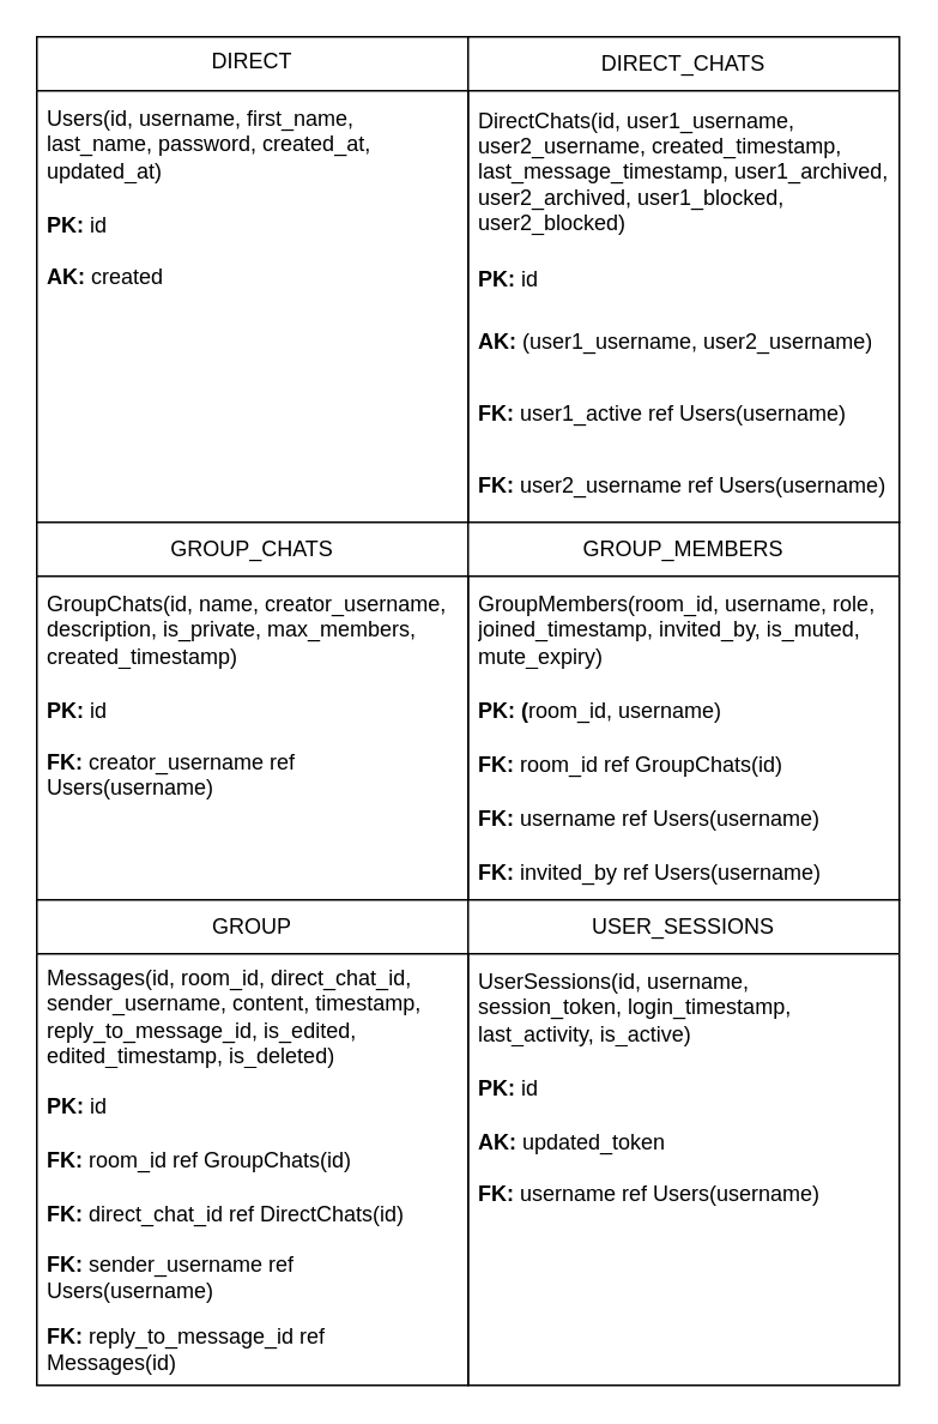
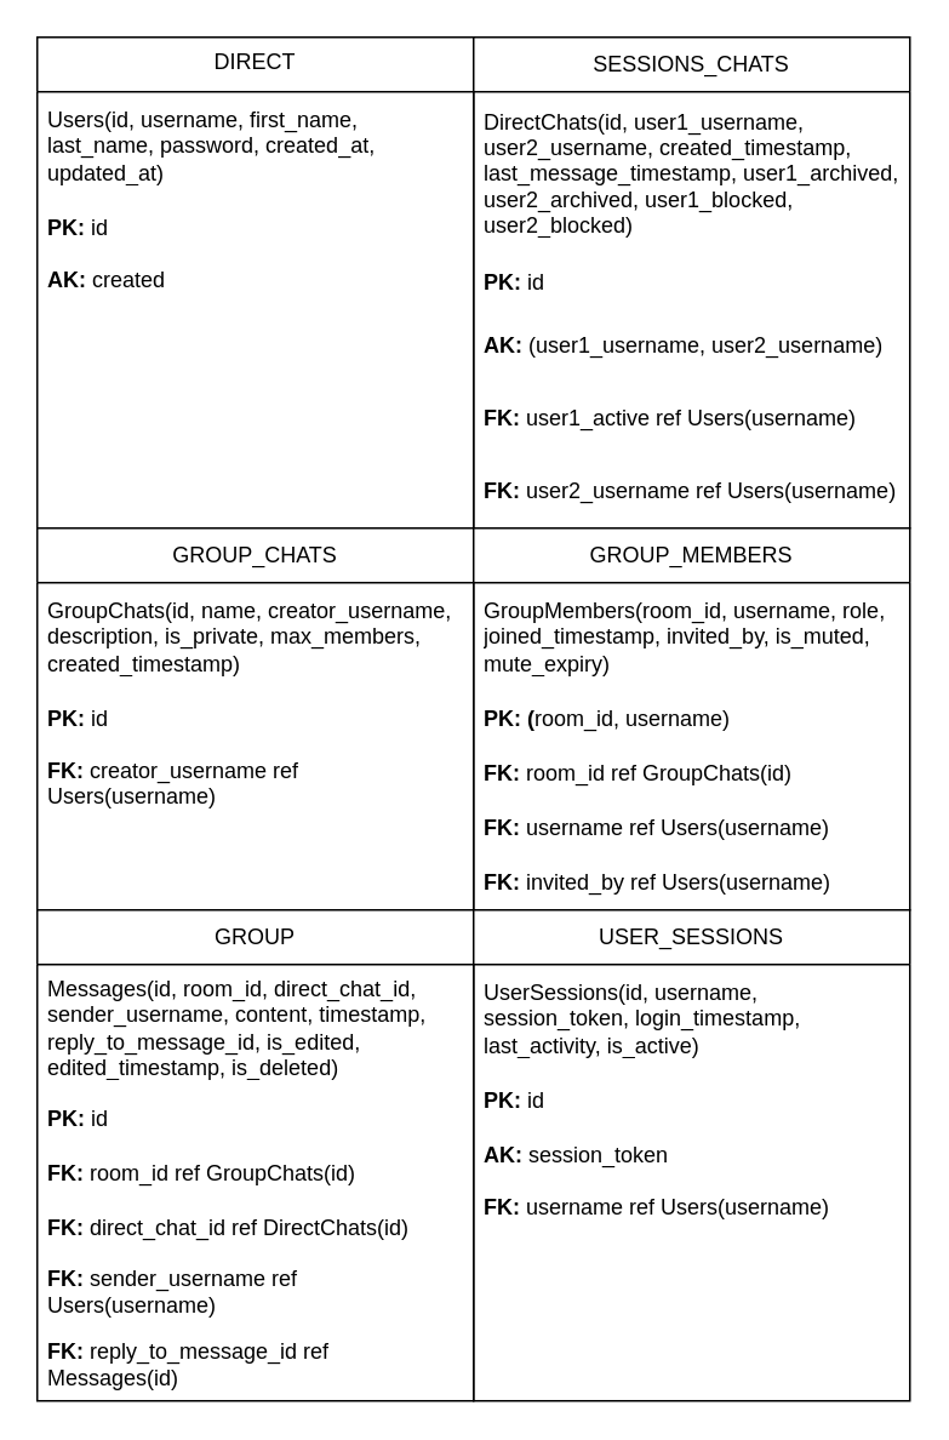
- <mxCell id="6" value="DIRECT_CHATS" style="swimlane;fontStyle=0;childLayout=stackLayout;horizontal=1;startSize=30;horizontalStack=0;resizeParent=1;resizeParentMax=0;resizeLast=0;collapsible=1;marginBottom=0;whiteSpace=wrap;html=1;" vertex="1" parent="1"><mxGeometry x="260" y="20" width="240" height="270" as="geometry" /></mxCell>
+ <mxCell id="6" value="SESSIONS_CHATS" style="swimlane;fontStyle=0;childLayout=stackLayout;horizontal=1;startSize=30;horizontalStack=0;resizeParent=1;resizeParentMax=0;resizeLast=0;collapsible=1;marginBottom=0;whiteSpace=wrap;html=1;" vertex="1" parent="1"><mxGeometry x="260" y="20" width="240" height="270" as="geometry" /></mxCell>
- <mxCell id="32" value="&lt;b&gt;AK:&lt;/b&gt; updated_token" style="text;strokeColor=none;fillColor=none;align=left;verticalAlign=middle;spacingLeft=4;spacingRight=4;overflow=hidden;points=[[0,0.5],[1,0.5]];portConstraint=eastwest;rotatable=0;whiteSpace=wrap;html=1;" vertex="1" parent="29"><mxGeometry y="120" width="240" height="30" as="geometry" /></mxCell>
+ <mxCell id="32" value="&lt;b&gt;AK:&lt;/b&gt; session_token" style="text;strokeColor=none;fillColor=none;align=left;verticalAlign=middle;spacingLeft=4;spacingRight=4;overflow=hidden;points=[[0,0.5],[1,0.5]];portConstraint=eastwest;rotatable=0;whiteSpace=wrap;html=1;" vertex="1" parent="29"><mxGeometry y="120" width="240" height="30" as="geometry" /></mxCell>
